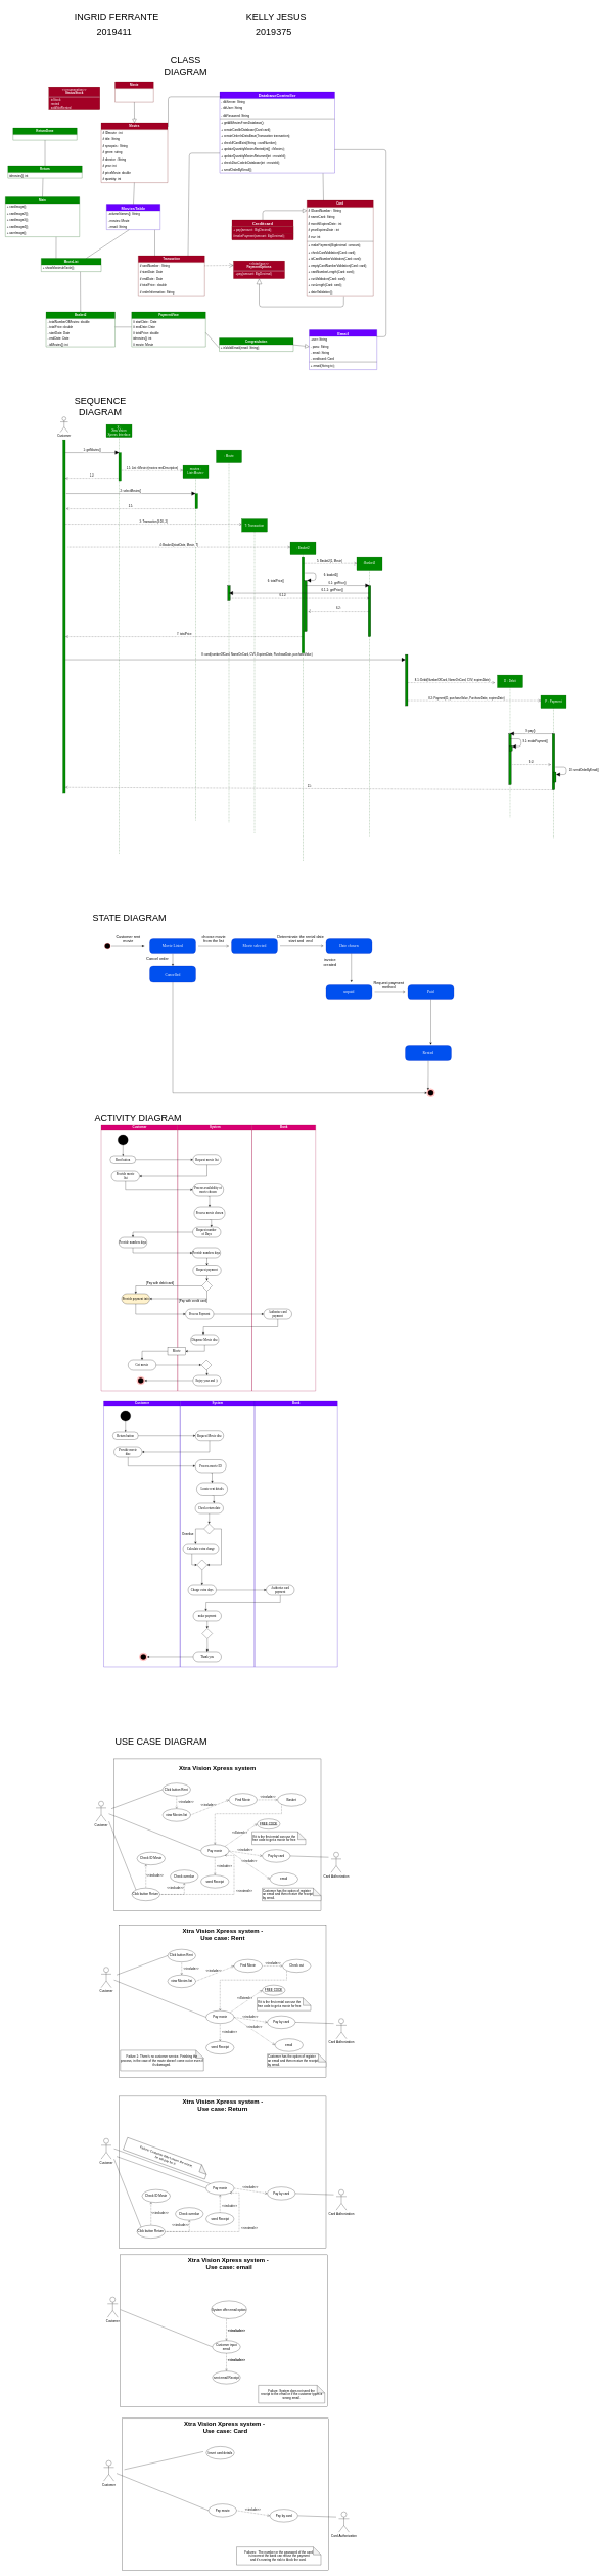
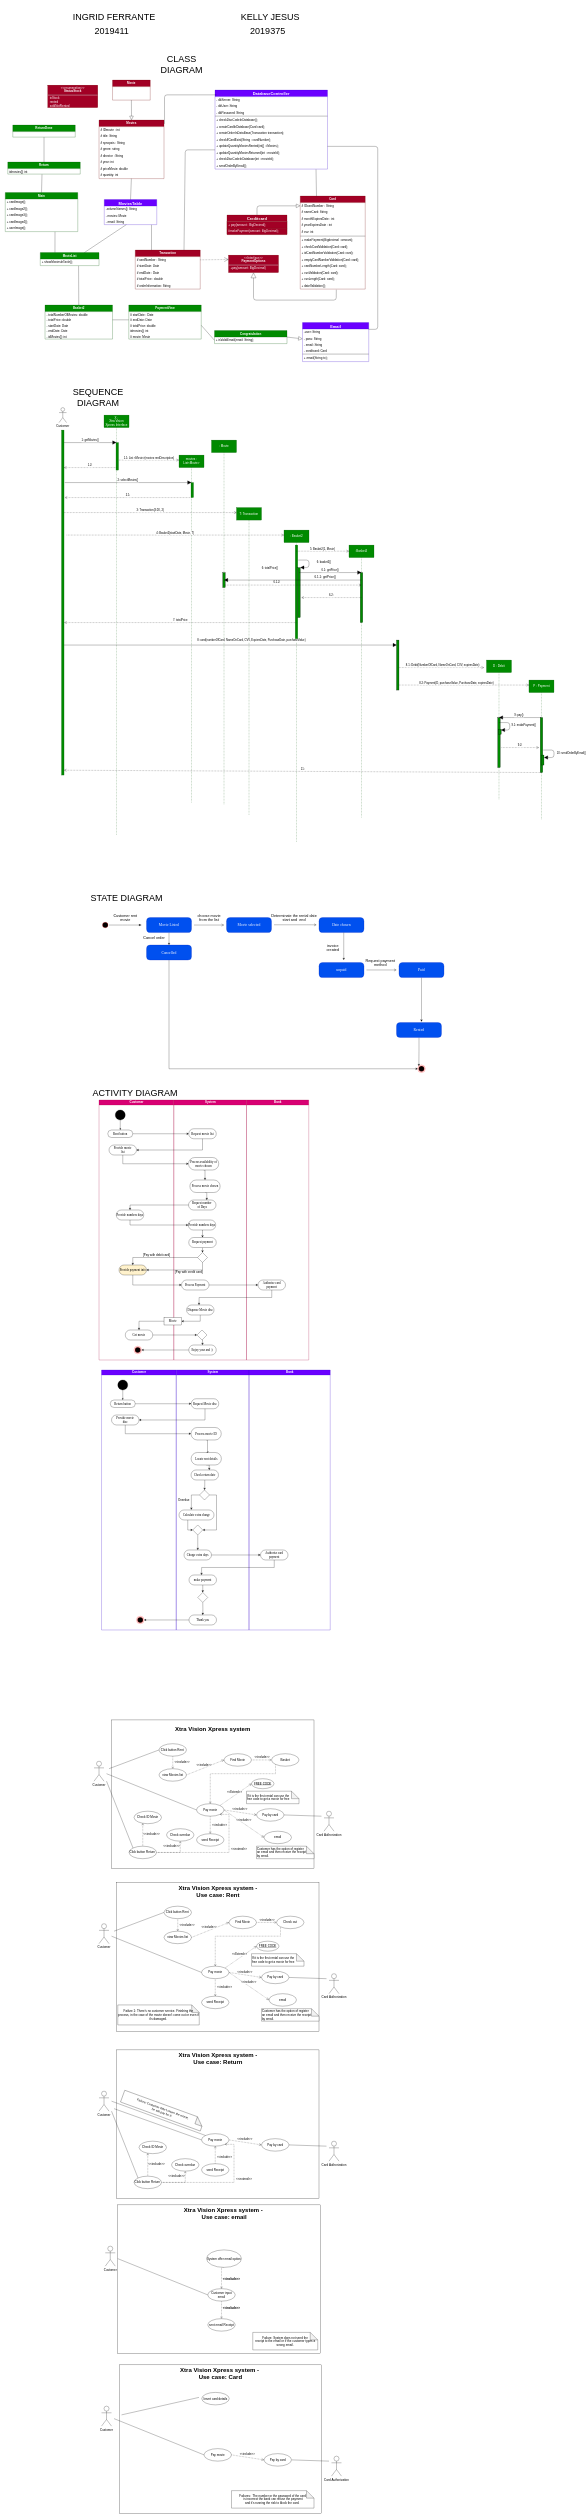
- <mxCell id="274" value="+ getAllMoviesFromDatabase();" style="text;strokeColor=none;fillColor=none;align=left;verticalAlign=top;spacingLeft=4;spacingRight=4;overflow=hidden;rotatable=0;points=[[0,0.5],[1,0.5]];portConstraint=eastwest;" parent="269" vertex="1"><mxGeometry y="108" width="450" height="26" as="geometry" /></mxCell>
+ <mxCell id="274" value="+ checkDiscCodeInDatabase();" style="text;strokeColor=none;fillColor=none;align=left;verticalAlign=top;spacingLeft=4;spacingRight=4;overflow=hidden;rotatable=0;points=[[0,0.5],[1,0.5]];portConstraint=eastwest;" parent="269" vertex="1"><mxGeometry y="108" width="450" height="26" as="geometry" /></mxCell>
- <mxCell id="54" value="invoice&lt;br&gt;created" style="text;html=1;align=center;verticalAlign=middle;resizable=0;points=[];autosize=1;strokeColor=none;fontSize=15;" parent="1" vertex="1"><mxGeometry x="1255" y="3745" width="70" height="40" as="geometry" /></mxCell>
+ <mxCell id="54" value="invoice&lt;br&gt;created" style="text;html=1;align=center;verticalAlign=middle;resizable=0;points=[];autosize=1;strokeColor=none;fontSize=15;" parent="1" vertex="1"><mxGeometry x="1295" y="3770" width="70" height="40" as="geometry" /></mxCell>
- <mxCell id="128" value="Locate rent details" style="rounded=1;whiteSpace=wrap;html=1;shadow=0;comic=0;labelBackgroundColor=none;strokeWidth=1;fontFamily=Verdana;fontSize=12;align=center;arcSize=50;" parent="121" vertex="1"><mxGeometry x="64.5" y="320" width="121" height="50" as="geometry" /></mxCell>
+ <mxCell id="128" value="Locate rent details" style="rounded=1;whiteSpace=wrap;html=1;shadow=0;comic=0;labelBackgroundColor=none;strokeWidth=1;fontFamily=Verdana;fontSize=12;align=center;arcSize=50;" parent="121" vertex="1"><mxGeometry x="59.5" y="330" width="121" height="50" as="geometry" /></mxCell>
- <mxCell id="375" value="&lt;span style=&quot;font-size: 36px&quot;&gt;USE CASE DIAGRAM&lt;/span&gt;" style="text;html=1;strokeColor=none;fillColor=none;align=center;verticalAlign=middle;whiteSpace=wrap;rounded=0;" vertex="1" parent="1"><mxGeometry x="444" y="6770" width="371" height="82" as="geometry" /></mxCell>
